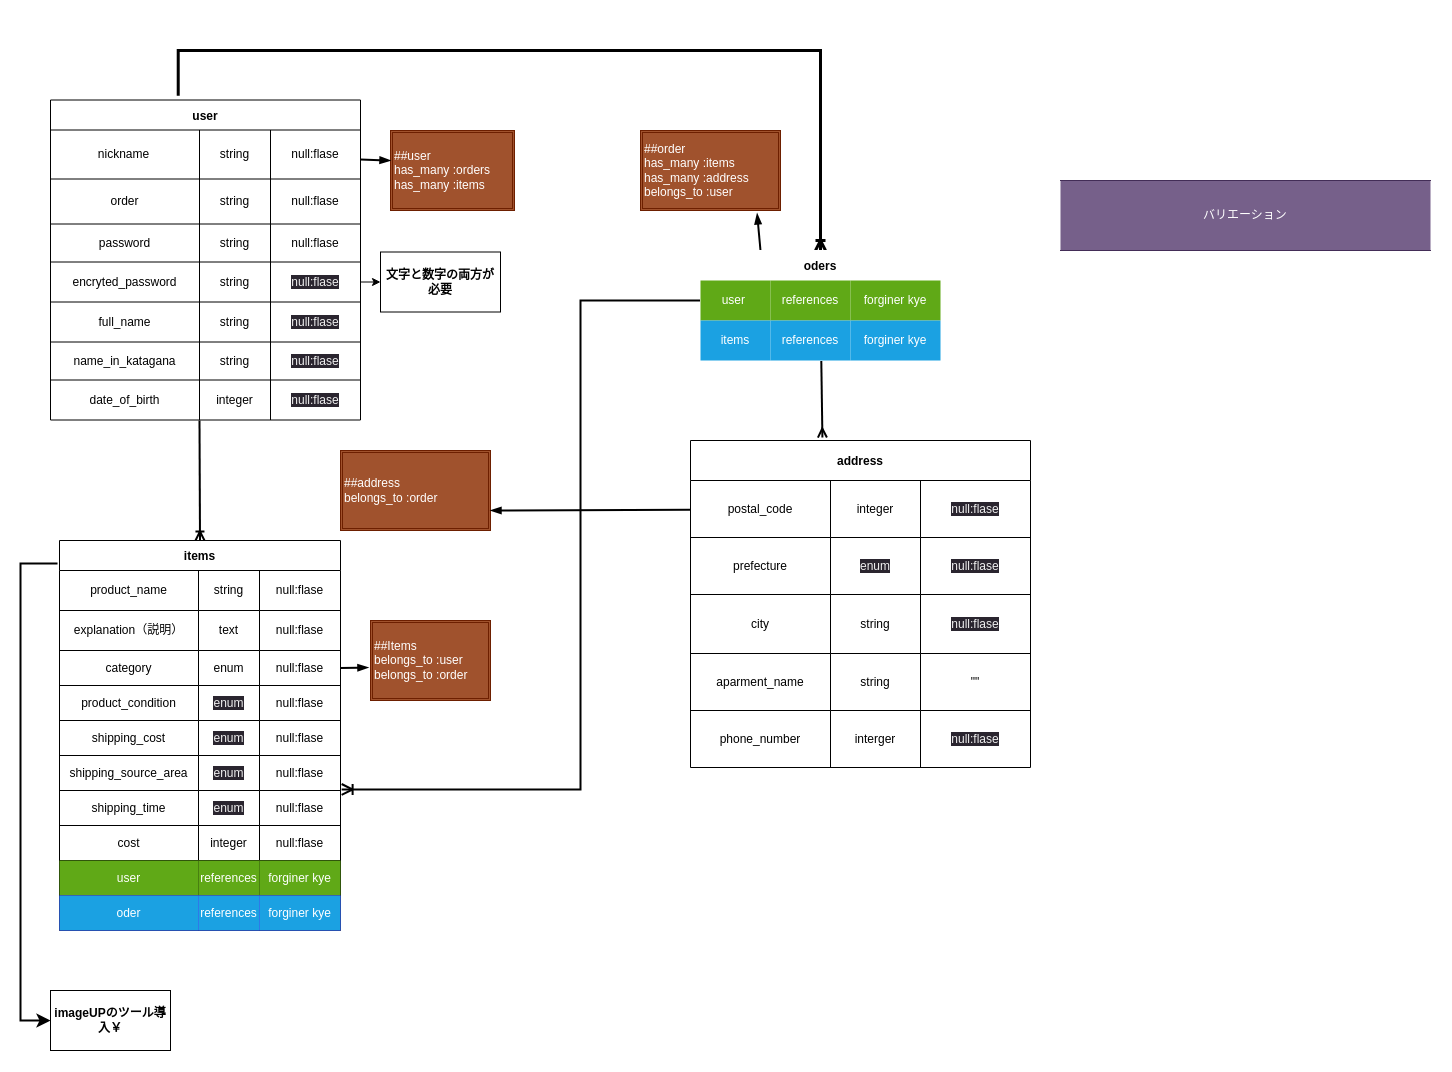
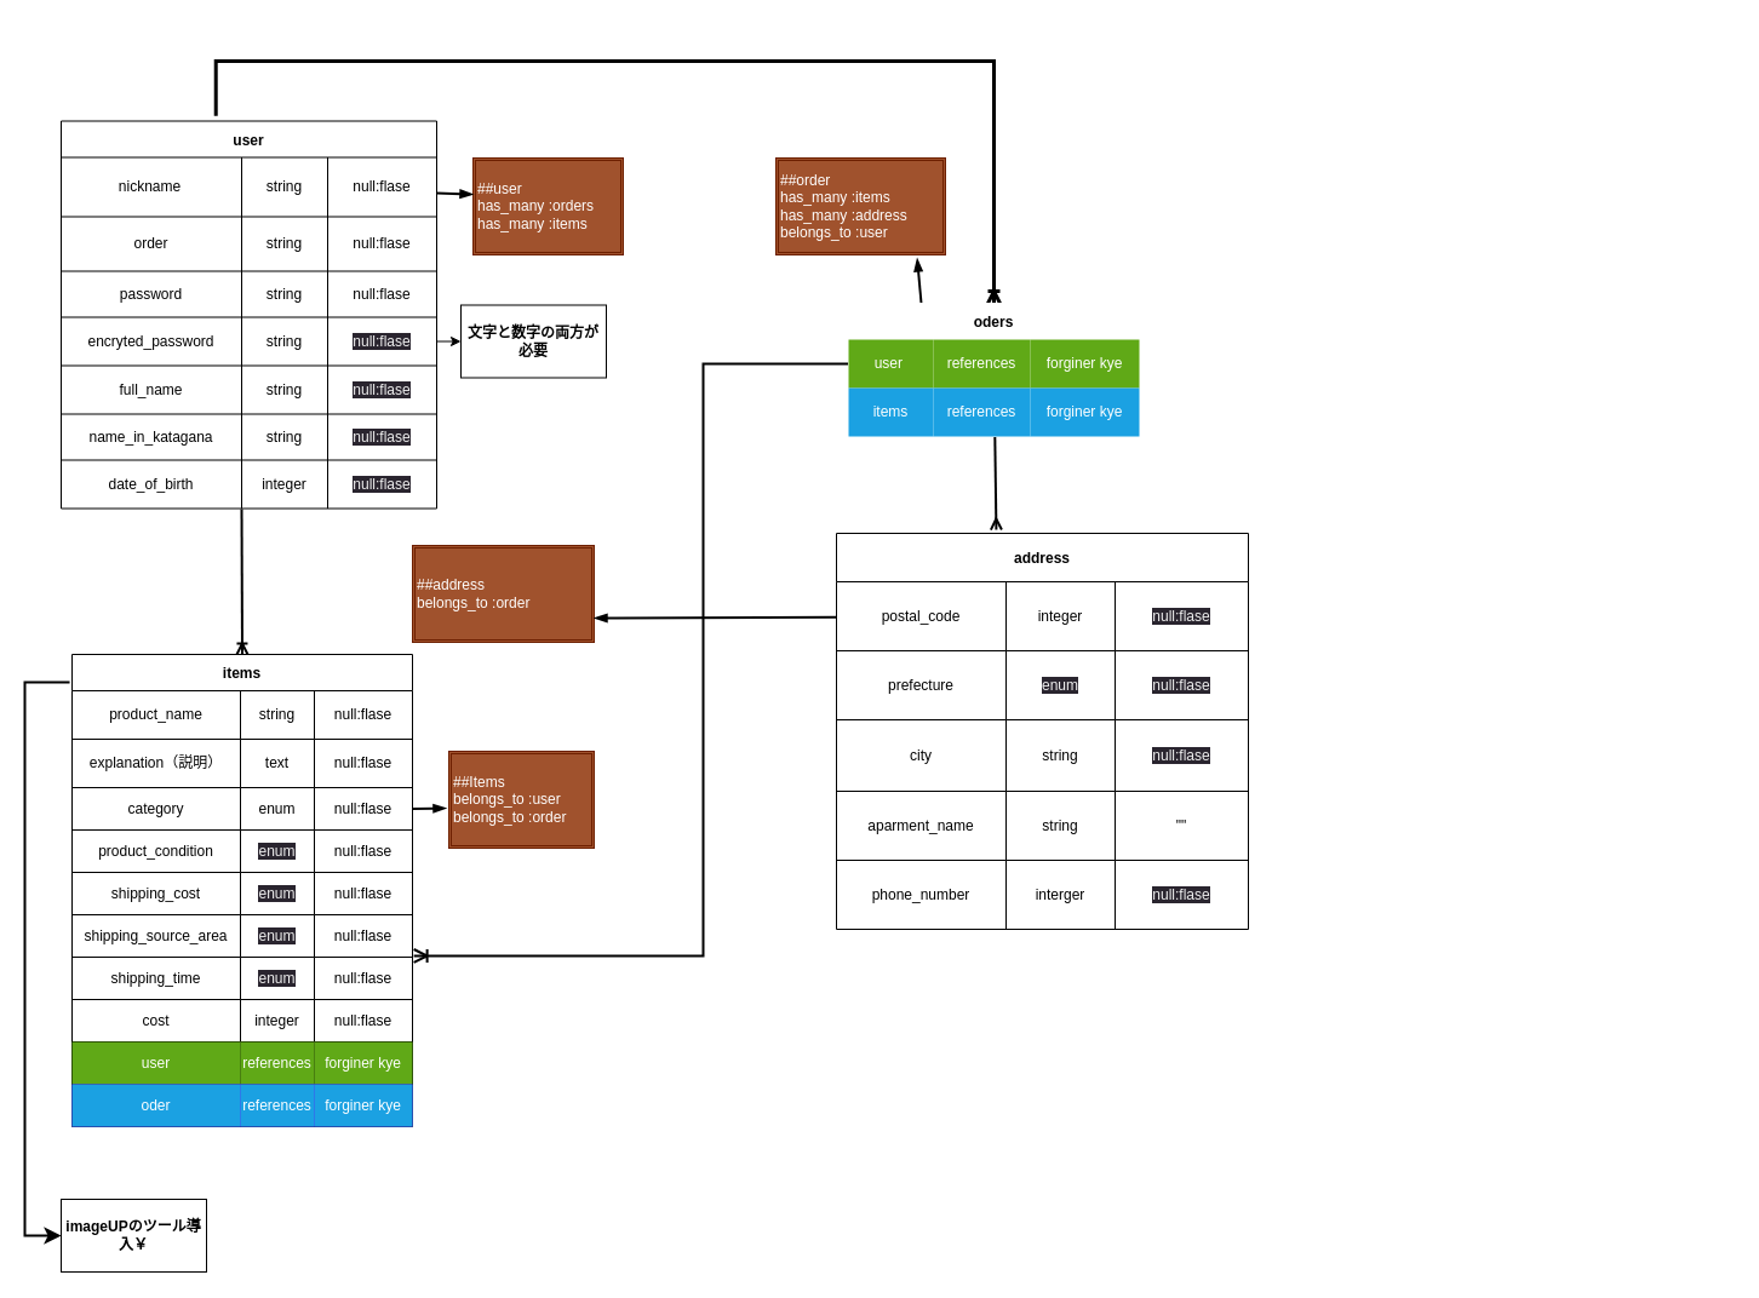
- <mxCell id="103" value="バリエーション" style="shape=partialRectangle;whiteSpace=wrap;html=1;left=0;right=0;fillColor=#76608a;strokeColor=#432D57;fontColor=#ffffff;" parent="1" vertex="1"><mxGeometry x="1060" y="180" width="370" height="70" as="geometry" /></mxCell>
